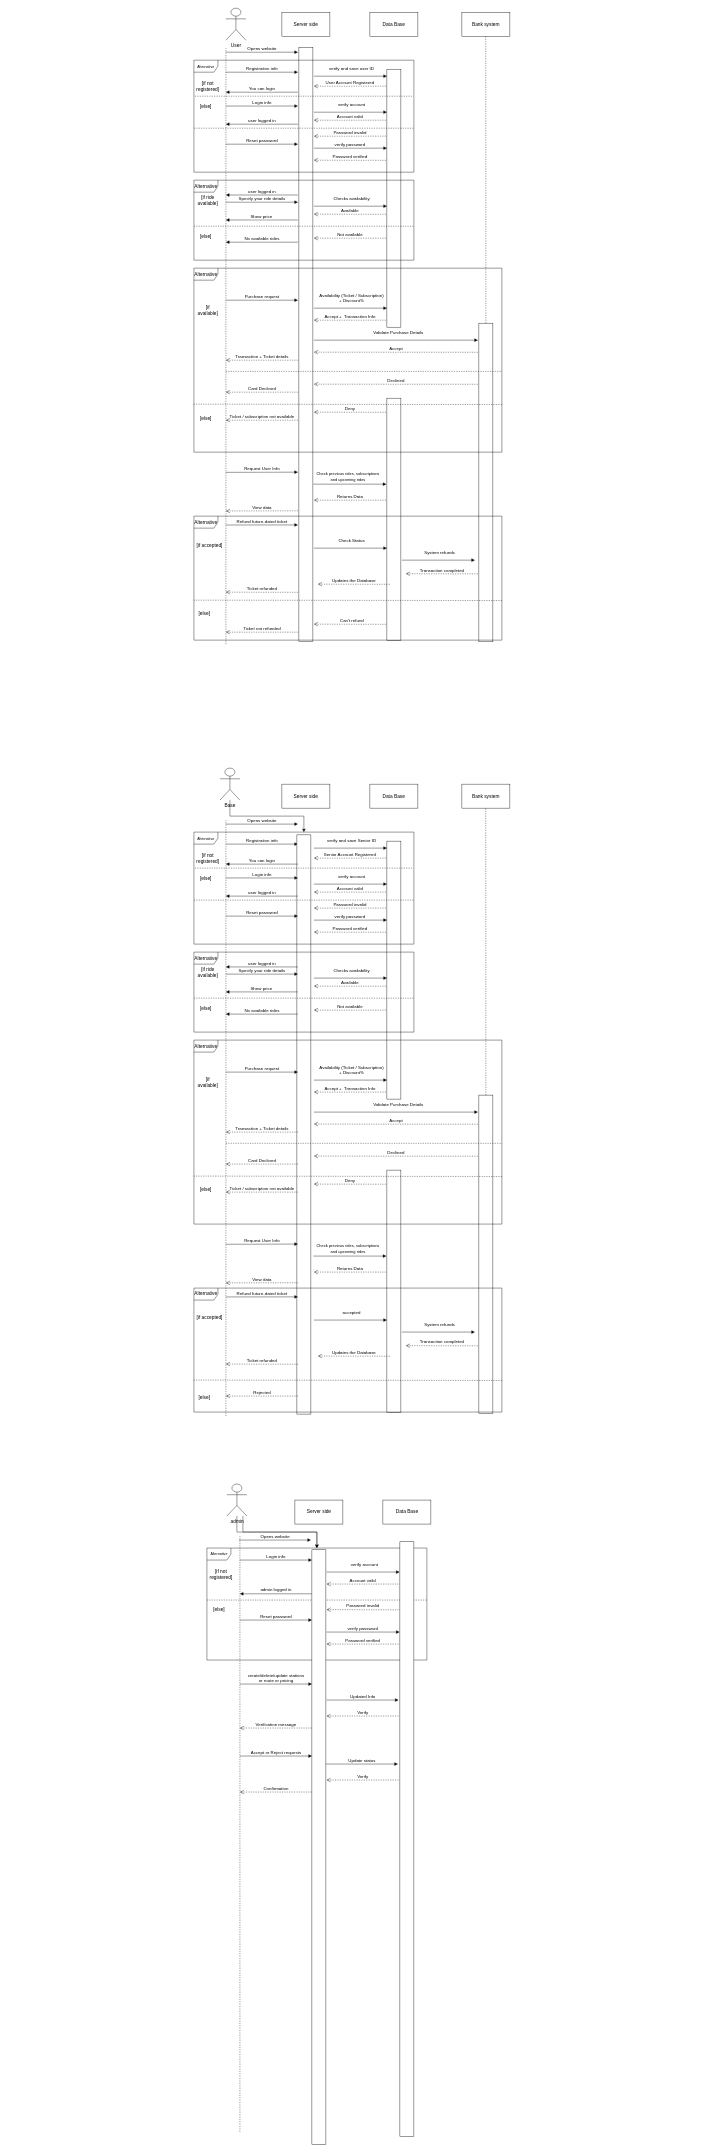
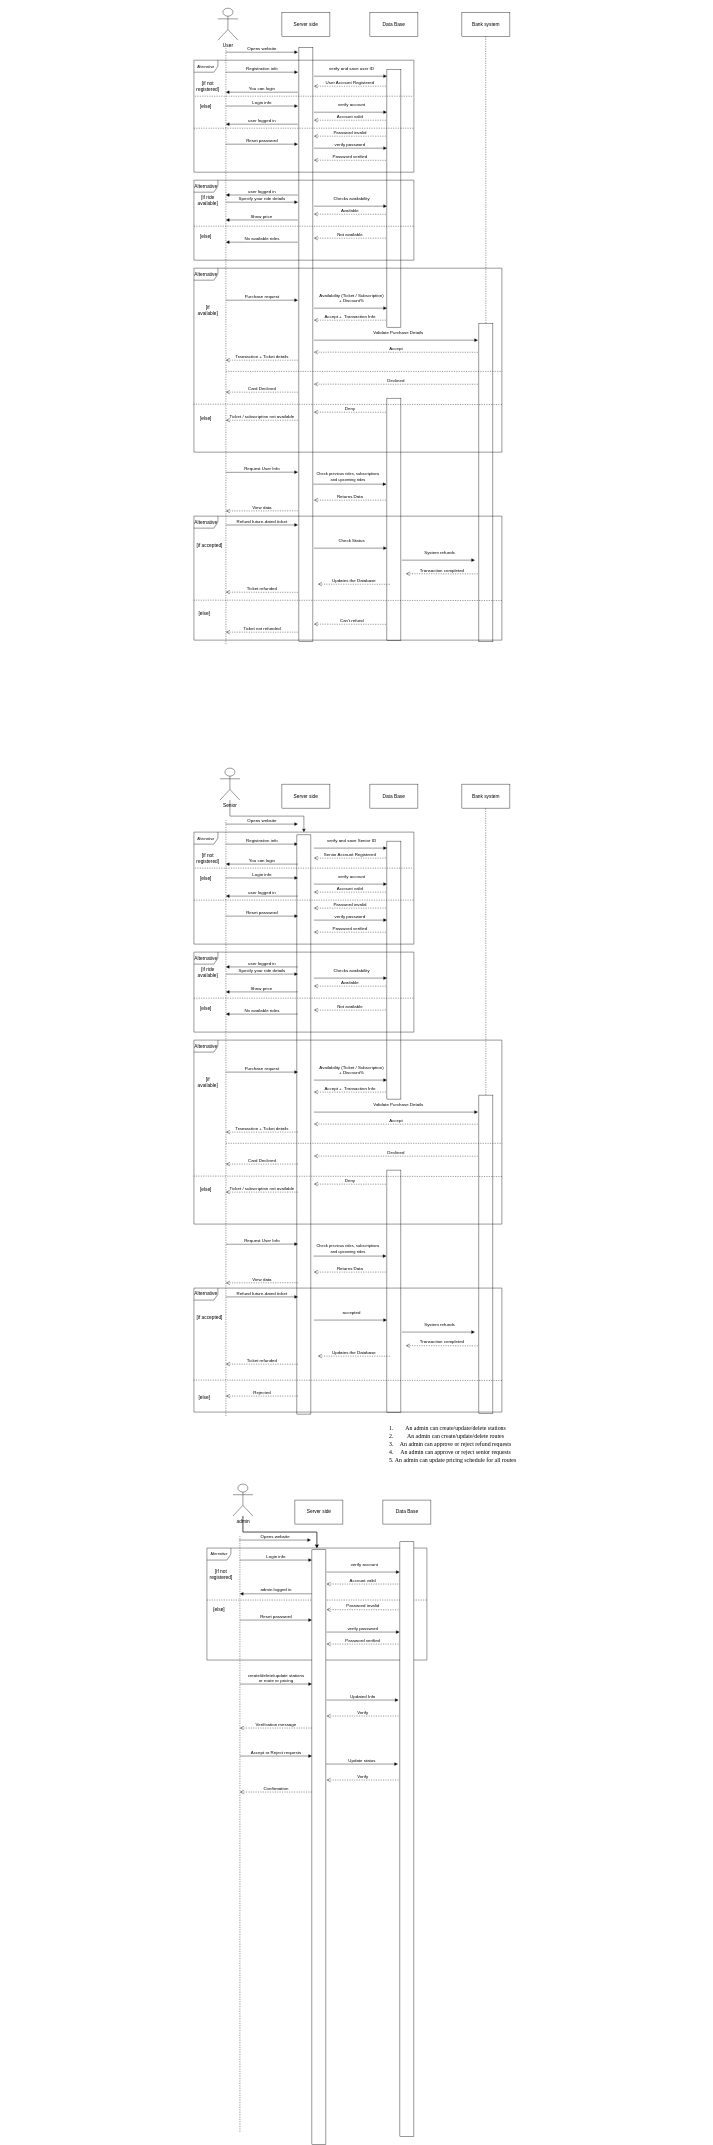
- <mxCell id="2" value="User" style="shape=umlActor;verticalLabelPosition=bottom;verticalAlign=top;html=1;outlineConnect=0;" vertex="1" parent="1"><mxGeometry x="564" y="20" width="50" height="80" as="geometry" /></mxCell>
+ <mxCell id="2" value="User" style="shape=umlActor;verticalLabelPosition=bottom;verticalAlign=top;html=1;outlineConnect=0;" vertex="1" parent="1"><mxGeometry x="544" width="50" height="80" as="geometry" y="20" /></mxCell>
- <mxCell id="74" value="Base" style="shape=umlActor;verticalLabelPosition=bottom;verticalAlign=top;html=1;outlineConnect=0;" vertex="1" parent="1"><mxGeometry x="549" y="1920" width="50" height="80" as="geometry" /></mxCell>
+ <mxCell id="74" value="Senior" style="shape=umlActor;verticalLabelPosition=bottom;verticalAlign=top;html=1;outlineConnect=0;" vertex="1" parent="1"><mxGeometry x="549" y="1920" width="50" height="80" as="geometry" /></mxCell>
+ <mxCell id="144" value="&lt;ol id=&quot;docs-internal-guid-b9f037cd-7fff-8bd6-d98d-3933866da873&quot; style=&quot;margin-top:0;margin-bottom:0;padding-inline-start:48px;&quot;&gt;&lt;li aria-level=&quot;1&quot; style=&quot;list-style-type: decimal; font-size: 11pt; font-family: &amp;quot;Times New Roman&amp;quot;; color: rgb(0, 0, 0); background-color: transparent; font-weight: 400; font-style: normal; font-variant: normal; text-decoration: none; vertical-align: baseline;&quot; dir=&quot;ltr&quot;&gt;&lt;p role=&quot;presentation&quot; style=&quot;line-height:1.38;margin-top:0pt;margin-bottom:0pt;&quot; dir=&quot;ltr&quot;&gt;An admin can create/update/delete stations&lt;/p&gt;&lt;/li&gt;&lt;li aria-level=&quot;1&quot; style=&quot;list-style-type: decimal; font-size: 11pt; font-family: &amp;quot;Times New Roman&amp;quot;; color: rgb(0, 0, 0); background-color: transparent; font-weight: 400; font-style: normal; font-variant: normal; text-decoration: none; vertical-align: baseline;&quot; dir=&quot;ltr&quot;&gt;&lt;p role=&quot;presentation&quot; style=&quot;line-height:1.38;margin-top:0pt;margin-bottom:0pt;&quot; dir=&quot;ltr&quot;&gt;&lt;span style=&quot;font-size: 11pt; font-family: &amp;quot;Times New Roman&amp;quot;; color: rgb(0, 0, 0); background-color: transparent; font-weight: 400; font-style: normal; font-variant: normal; text-decoration: none; vertical-align: baseline;&quot;&gt;An admin can create/update/delete routes&lt;/span&gt;&lt;/p&gt;&lt;/li&gt;&lt;li aria-level=&quot;1&quot; style=&quot;list-style-type: decimal; font-size: 11pt; font-family: &amp;quot;Times New Roman&amp;quot;; color: rgb(0, 0, 0); background-color: transparent; font-weight: 400; font-style: normal; font-variant: normal; text-decoration: none; vertical-align: baseline;&quot; dir=&quot;ltr&quot;&gt;&lt;p role=&quot;presentation&quot; style=&quot;line-height:1.38;margin-top:0pt;margin-bottom:0pt;&quot; dir=&quot;ltr&quot;&gt;&lt;span style=&quot;font-size: 11pt; font-family: &amp;quot;Times New Roman&amp;quot;; color: rgb(0, 0, 0); background-color: transparent; font-weight: 400; font-style: normal; font-variant: normal; text-decoration: none; vertical-align: baseline;&quot;&gt;An admin can approve or reject refund requests&lt;/span&gt;&lt;/p&gt;&lt;/li&gt;&lt;li aria-level=&quot;1&quot; style=&quot;list-style-type: decimal; font-size: 11pt; font-family: &amp;quot;Times New Roman&amp;quot;; color: rgb(0, 0, 0); background-color: transparent; font-weight: 400; font-style: normal; font-variant: normal; text-decoration: none; vertical-align: baseline;&quot; dir=&quot;ltr&quot;&gt;&lt;p role=&quot;presentation&quot; style=&quot;line-height:1.38;margin-top:0pt;margin-bottom:0pt;&quot; dir=&quot;ltr&quot;&gt;&lt;span style=&quot;font-size: 11pt; font-family: &amp;quot;Times New Roman&amp;quot;; color: rgb(0, 0, 0); background-color: transparent; font-weight: 400; font-style: normal; font-variant: normal; text-decoration: none; vertical-align: baseline;&quot;&gt;An admin can approve or reject senior requests&lt;/span&gt;&lt;/p&gt;&lt;/li&gt;&lt;li aria-level=&quot;1&quot; style=&quot;list-style-type: decimal; font-size: 11pt; font-family: &amp;quot;Times New Roman&amp;quot;; color: rgb(0, 0, 0); background-color: transparent; font-weight: 400; font-style: normal; font-variant: normal; text-decoration: none; vertical-align: baseline;&quot; dir=&quot;ltr&quot;&gt;&lt;p role=&quot;presentation&quot; style=&quot;line-height:1.38;margin-top:0pt;margin-bottom:0pt;&quot; dir=&quot;ltr&quot;&gt;&lt;span style=&quot;font-size: 11pt; font-family: &amp;quot;Times New Roman&amp;quot;; color: rgb(0, 0, 0); background-color: transparent; font-weight: 400; font-style: normal; font-variant: normal; text-decoration: none; vertical-align: baseline;&quot;&gt;An admin can update pricing schedule for all routes&lt;/span&gt;&lt;/p&gt;&lt;/li&gt;&lt;/ol&gt;" style="text;html=1;align=center;verticalAlign=middle;resizable=0;points=[];autosize=1;strokeColor=none;fillColor=none;" vertex="1" parent="1"><mxGeometry x="924" y="3555" width="380" height="110" as="geometry" /></mxCell>
- <mxCell id="147" value="admin" style="shape=umlActor;verticalLabelPosition=bottom;verticalAlign=top;html=1;outlineConnect=0;" vertex="1" parent="1"><mxGeometry x="566.5" y="3710" width="50" height="80" as="geometry" /></mxCell>
+ <mxCell id="147" value="admin" style="shape=umlActor;verticalLabelPosition=bottom;verticalAlign=top;html=1;outlineConnect=0;" vertex="1" parent="1"><mxGeometry x="581.5" y="3710" width="50" height="80" as="geometry" /></mxCell>
